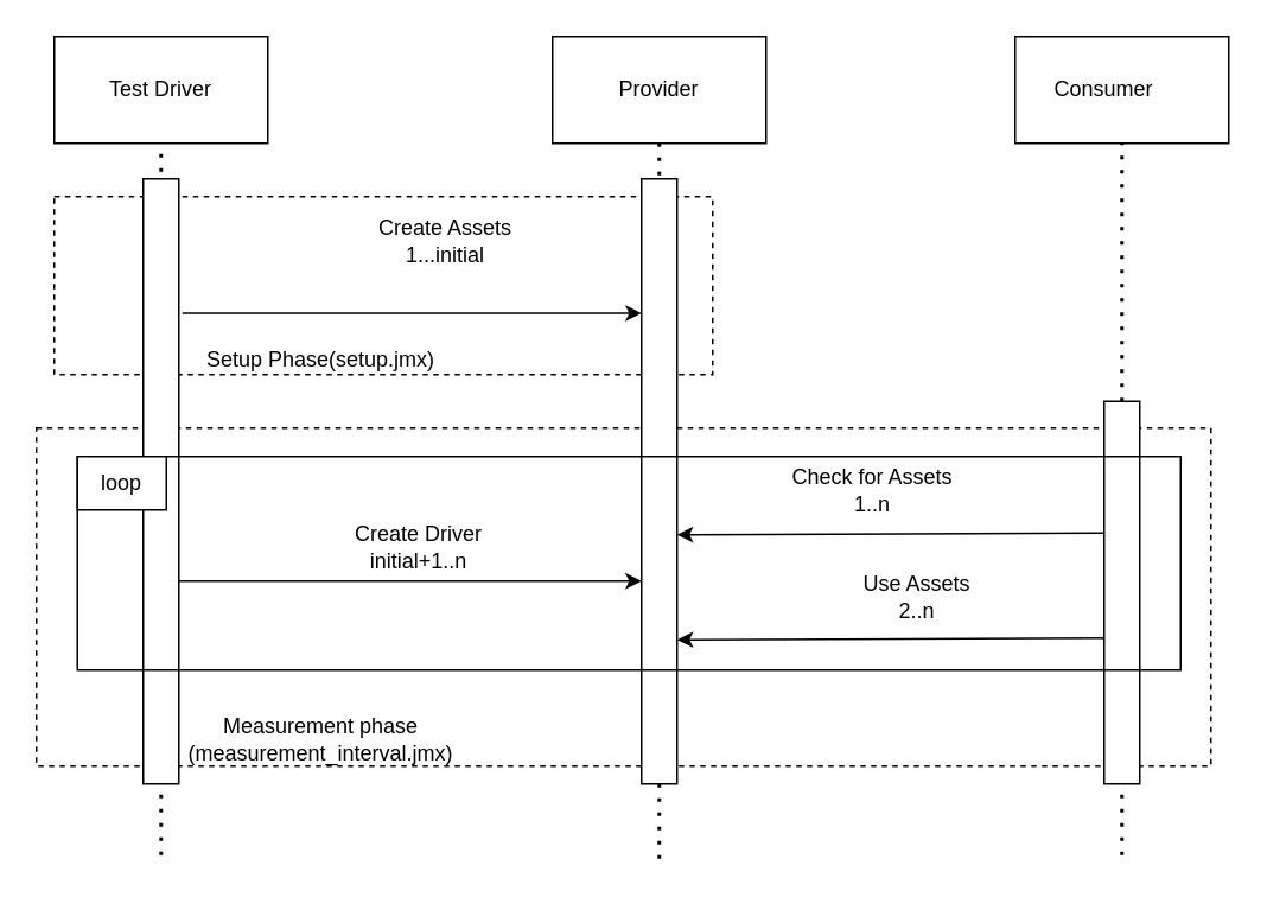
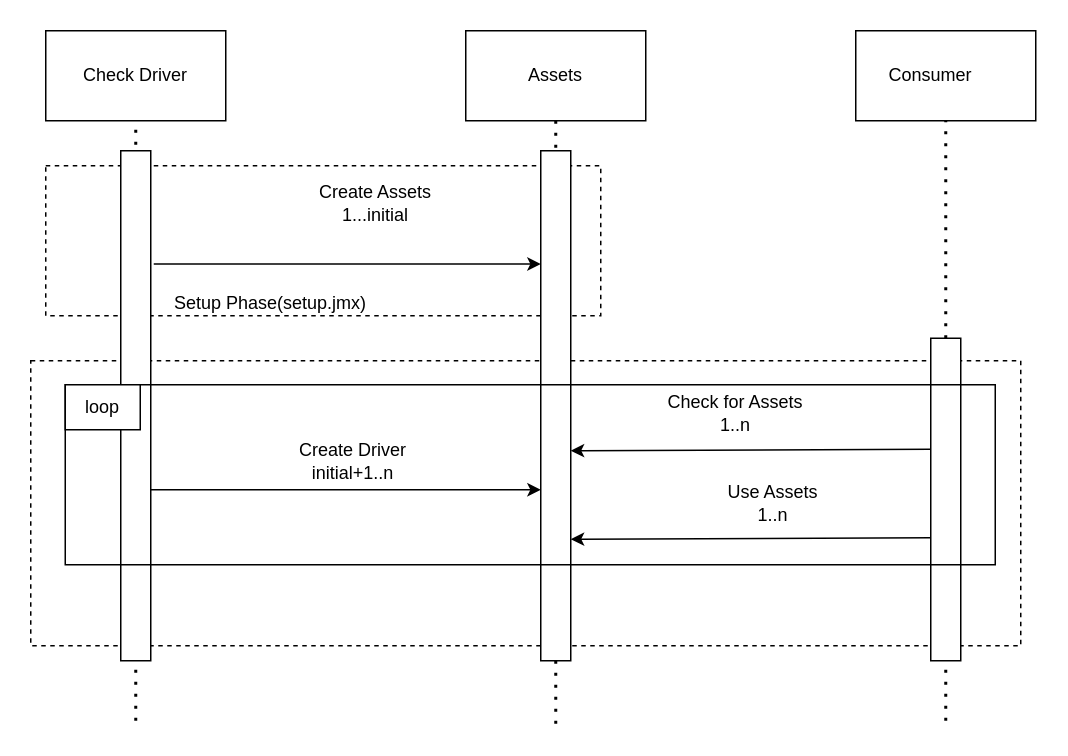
- <mxCell id="5" value="Test Driver" style="text;html=1;align=center;verticalAlign=middle;whiteSpace=wrap;rounded=0;" vertex="1" parent="1"><mxGeometry x="40" y="35" width="100" height="30" as="geometry" /></mxCell>
+ <mxCell id="5" value="Check Driver" style="text;html=1;align=center;verticalAlign=middle;whiteSpace=wrap;rounded=0;" vertex="1" parent="1"><mxGeometry x="40" y="35" width="100" height="30" as="geometry" /></mxCell>
- <mxCell id="11" value="Provider" style="text;html=1;align=center;verticalAlign=middle;whiteSpace=wrap;rounded=0;" vertex="1" parent="1"><mxGeometry x="320" y="35" width="100" height="30" as="geometry" /></mxCell>
+ <mxCell id="11" value="Assets" style="text;html=1;align=center;verticalAlign=middle;whiteSpace=wrap;rounded=0;" vertex="1" parent="1"><mxGeometry x="320" y="35" width="100" height="30" as="geometry" /></mxCell>
- <mxCell id="22" value="Use Assets&lt;br&gt;2..n" style="text;html=1;align=center;verticalAlign=middle;whiteSpace=wrap;rounded=0;" vertex="1" parent="1"><mxGeometry x="460" y="320" width="110" height="30" as="geometry" /></mxCell>
+ <mxCell id="22" value="Use Assets&lt;br&gt;1..n" style="text;html=1;align=center;verticalAlign=middle;whiteSpace=wrap;rounded=0;" vertex="1" parent="1"><mxGeometry x="460" y="320" width="110" height="30" as="geometry" /></mxCell>
- <mxCell id="20" value="Measurement phase&lt;br&gt;(measurement_interval.jmx)" style="text;html=1;align=center;verticalAlign=middle;whiteSpace=wrap;rounded=0;" vertex="1" parent="1"><mxGeometry x="115" y="400" width="130" height="30" as="geometry" /></mxCell>
